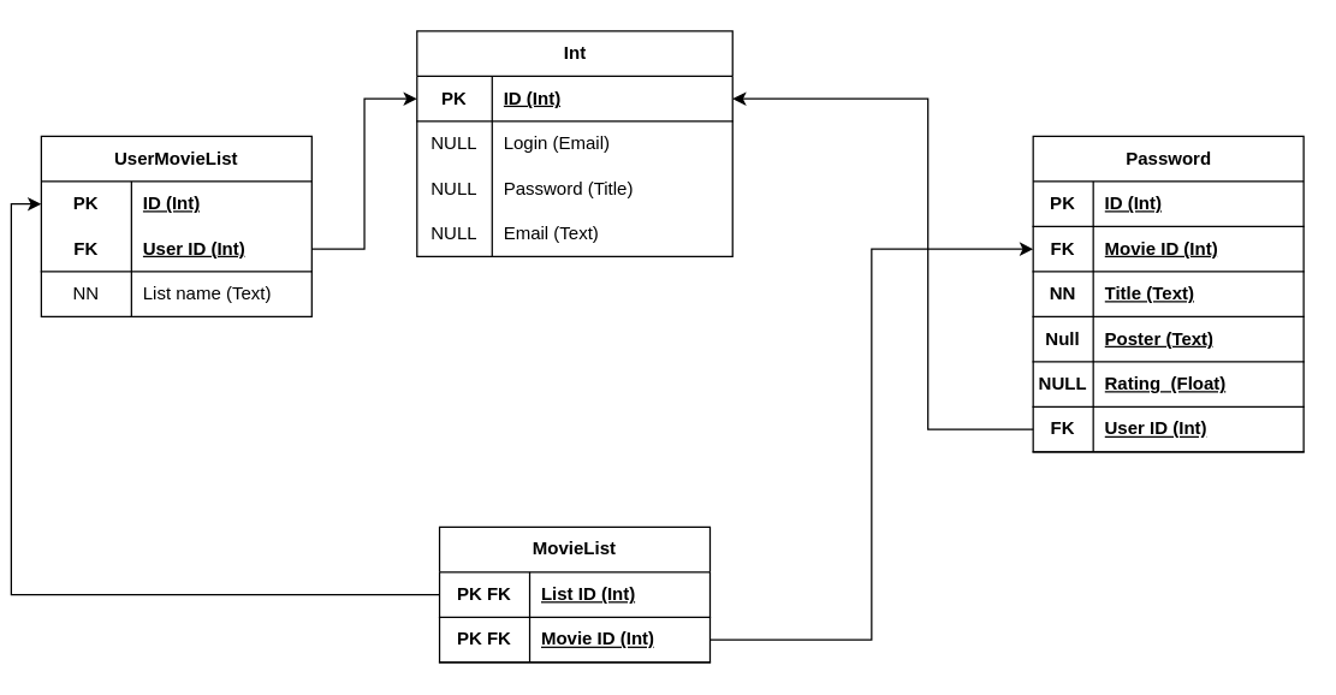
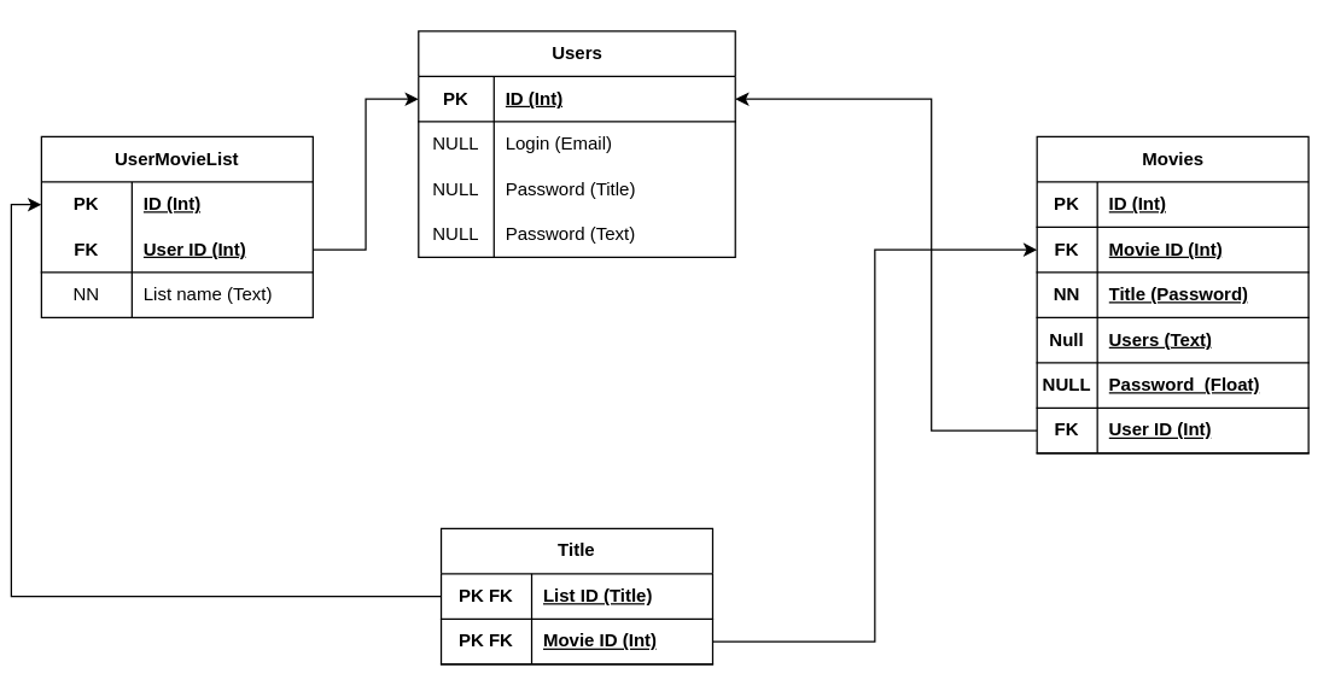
- <mxCell id="2" value="Int" style="shape=table;startSize=30;container=1;collapsible=1;childLayout=tableLayout;fixedRows=1;rowLines=0;fontStyle=1;align=center;resizeLast=1;html=1;" parent="1" vertex="1"><mxGeometry x="270" y="20" width="210" height="150" as="geometry" /></mxCell>
+ <mxCell id="2" value="Users" style="shape=table;startSize=30;container=1;collapsible=1;childLayout=tableLayout;fixedRows=1;rowLines=0;fontStyle=1;align=center;resizeLast=1;html=1;" parent="1" vertex="1"><mxGeometry x="270" y="20" width="210" height="150" as="geometry" /></mxCell>
- <mxCell id="15" value="Password" style="shape=table;startSize=30;container=1;collapsible=1;childLayout=tableLayout;fixedRows=1;rowLines=0;fontStyle=1;align=center;resizeLast=1;html=1;" parent="1" vertex="1"><mxGeometry x="680" y="90" width="180" height="210" as="geometry" /></mxCell>
+ <mxCell id="15" value="Movies" style="shape=table;startSize=30;container=1;collapsible=1;childLayout=tableLayout;fixedRows=1;rowLines=0;fontStyle=1;align=center;resizeLast=1;html=1;" parent="1" vertex="1"><mxGeometry x="680" y="90" width="180" height="210" as="geometry" /></mxCell>
- <mxCell id="14" value="Email (Text)" style="shape=partialRectangle;connectable=0;fillColor=none;top=0;left=0;bottom=0;right=0;align=left;spacingLeft=6;overflow=hidden;whiteSpace=wrap;html=1;" parent="12" vertex="1"><mxGeometry x="50" width="160" height="30" as="geometry"><mxRectangle width="160" height="30" as="alternateBounds" /></mxGeometry></mxCell>
+ <mxCell id="14" value="Password (Text)" style="shape=partialRectangle;connectable=0;fillColor=none;top=0;left=0;bottom=0;right=0;align=left;spacingLeft=6;overflow=hidden;whiteSpace=wrap;html=1;" parent="12" vertex="1"><mxGeometry x="50" width="160" height="30" as="geometry"><mxRectangle width="160" height="30" as="alternateBounds" /></mxGeometry></mxCell>
- <mxCell id="24" value="Title (Text)" style="shape=partialRectangle;connectable=0;fillColor=none;top=0;left=0;bottom=0;right=0;align=left;spacingLeft=6;fontStyle=5;overflow=hidden;whiteSpace=wrap;html=1;" parent="22" vertex="1"><mxGeometry x="40" width="140" height="30" as="geometry"><mxRectangle width="140" height="30" as="alternateBounds" /></mxGeometry></mxCell>
+ <mxCell id="24" value="Title (Password)" style="shape=partialRectangle;connectable=0;fillColor=none;top=0;left=0;bottom=0;right=0;align=left;spacingLeft=6;fontStyle=5;overflow=hidden;whiteSpace=wrap;html=1;" parent="22" vertex="1"><mxGeometry x="40" width="140" height="30" as="geometry"><mxRectangle width="140" height="30" as="alternateBounds" /></mxGeometry></mxCell>
- <mxCell id="27" value="Poster (Text)" style="shape=partialRectangle;connectable=0;fillColor=none;top=0;left=0;bottom=0;right=0;align=left;spacingLeft=6;fontStyle=5;overflow=hidden;whiteSpace=wrap;html=1;" parent="25" vertex="1"><mxGeometry x="40" width="140" height="30" as="geometry"><mxRectangle width="140" height="30" as="alternateBounds" /></mxGeometry></mxCell>
+ <mxCell id="27" value="Users (Text)" style="shape=partialRectangle;connectable=0;fillColor=none;top=0;left=0;bottom=0;right=0;align=left;spacingLeft=6;fontStyle=5;overflow=hidden;whiteSpace=wrap;html=1;" parent="25" vertex="1"><mxGeometry x="40" width="140" height="30" as="geometry"><mxRectangle width="140" height="30" as="alternateBounds" /></mxGeometry></mxCell>
- <mxCell id="30" value="Rating&amp;nbsp; (Float)" style="shape=partialRectangle;connectable=0;fillColor=none;top=0;left=0;bottom=0;right=0;align=left;spacingLeft=6;fontStyle=5;overflow=hidden;whiteSpace=wrap;html=1;" parent="28" vertex="1"><mxGeometry x="40" width="140" height="30" as="geometry"><mxRectangle width="140" height="30" as="alternateBounds" /></mxGeometry></mxCell>
+ <mxCell id="30" value="Password&amp;nbsp; (Float)" style="shape=partialRectangle;connectable=0;fillColor=none;top=0;left=0;bottom=0;right=0;align=left;spacingLeft=6;fontStyle=5;overflow=hidden;whiteSpace=wrap;html=1;" parent="28" vertex="1"><mxGeometry x="40" width="140" height="30" as="geometry"><mxRectangle width="140" height="30" as="alternateBounds" /></mxGeometry></mxCell>
- <mxCell id="45" value="MovieList" style="shape=table;startSize=30;container=1;collapsible=1;childLayout=tableLayout;fixedRows=1;rowLines=0;fontStyle=1;align=center;resizeLast=1;html=1;whiteSpace=wrap;" parent="1" vertex="1"><mxGeometry x="285" y="350" width="180" height="90" as="geometry" /></mxCell>
+ <mxCell id="45" value="Title" style="shape=table;startSize=30;container=1;collapsible=1;childLayout=tableLayout;fixedRows=1;rowLines=0;fontStyle=1;align=center;resizeLast=1;html=1;whiteSpace=wrap;" parent="1" vertex="1"><mxGeometry x="285" y="350" width="180" height="90" as="geometry" /></mxCell>
- <mxCell id="48" value="List ID (Int)" style="shape=partialRectangle;connectable=0;fillColor=none;top=0;left=0;bottom=0;right=0;align=left;spacingLeft=6;fontStyle=5;overflow=hidden;html=1;whiteSpace=wrap;" parent="46" vertex="1"><mxGeometry x="60" width="120" height="30" as="geometry"><mxRectangle width="120" height="30" as="alternateBounds" /></mxGeometry></mxCell>
+ <mxCell id="48" value="List ID (Title)" style="shape=partialRectangle;connectable=0;fillColor=none;top=0;left=0;bottom=0;right=0;align=left;spacingLeft=6;fontStyle=5;overflow=hidden;html=1;whiteSpace=wrap;" parent="46" vertex="1"><mxGeometry x="60" width="120" height="30" as="geometry"><mxRectangle width="120" height="30" as="alternateBounds" /></mxGeometry></mxCell>
